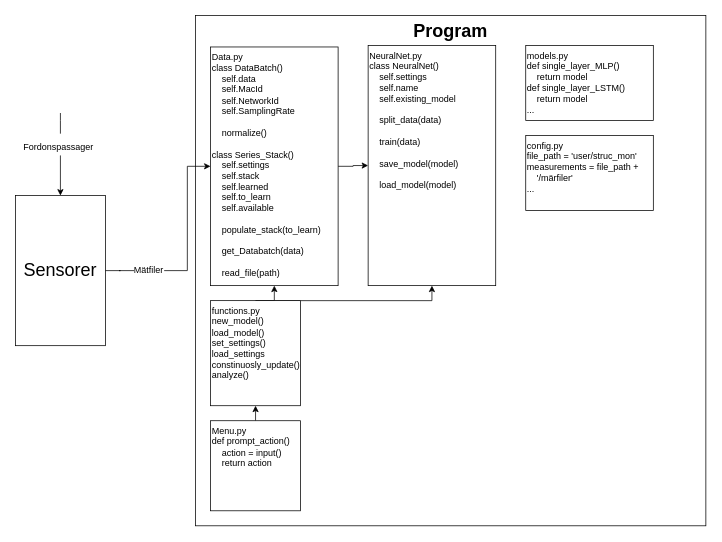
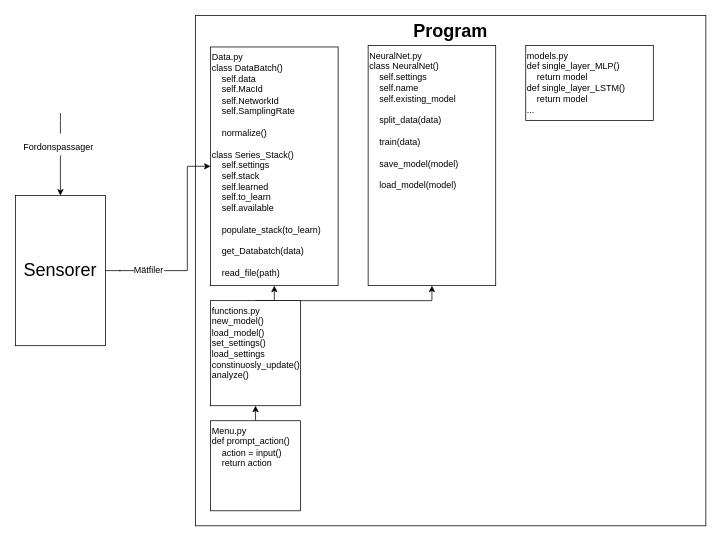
- <mxCell id="10" style="edgeStyle=orthogonalEdgeStyle;rounded=0;orthogonalLoop=1;jettySize=auto;html=1;entryX=0;entryY=0.5;entryDx=0;entryDy=0;endArrow=classic;endFill=1;fontSize=12;" edge="1" parent="1" source="11" target="12"><mxGeometry relative="1" as="geometry" /></mxCell>
- <mxCell id="14" value="config.py&lt;br&gt;file_path = 'user/struc_mon'&lt;br&gt;measurements = file_path +&amp;nbsp;&lt;br&gt;&amp;nbsp; &amp;nbsp; '/märfiler'&lt;br&gt;...&lt;br&gt;" style="rounded=0;whiteSpace=wrap;html=1;fontSize=12;verticalAlign=top;align=left;" vertex="1" parent="1"><mxGeometry x="700" y="180" width="170" height="100" as="geometry" /></mxCell>
